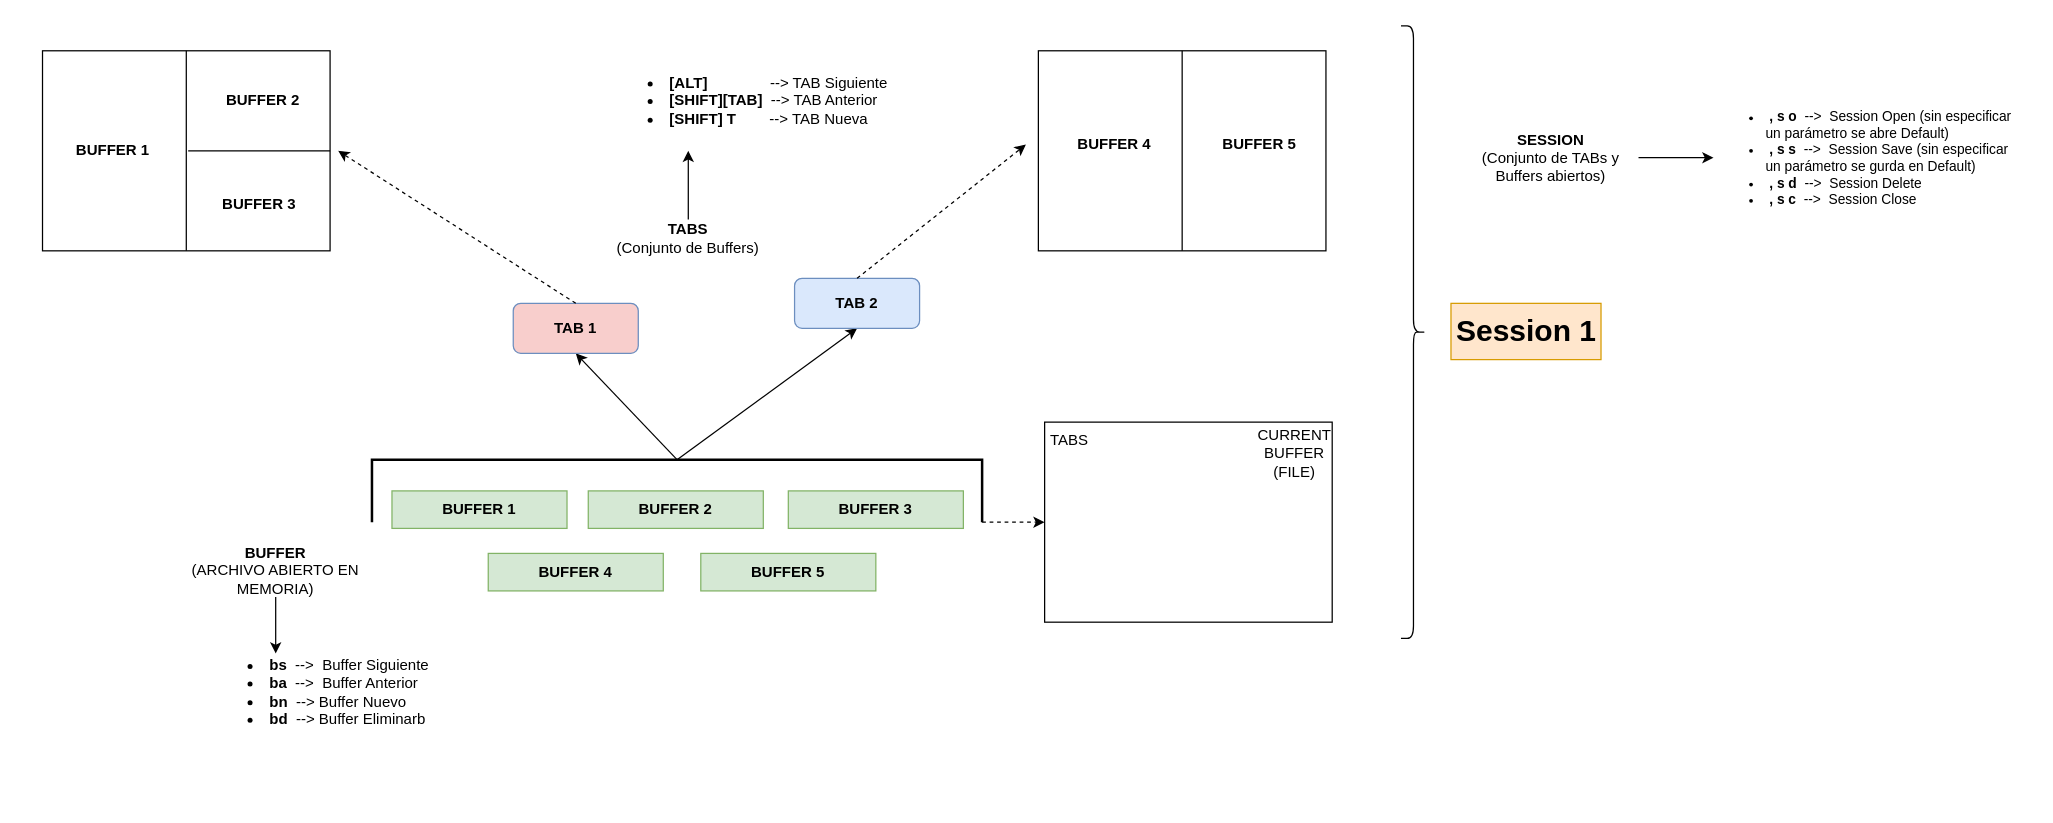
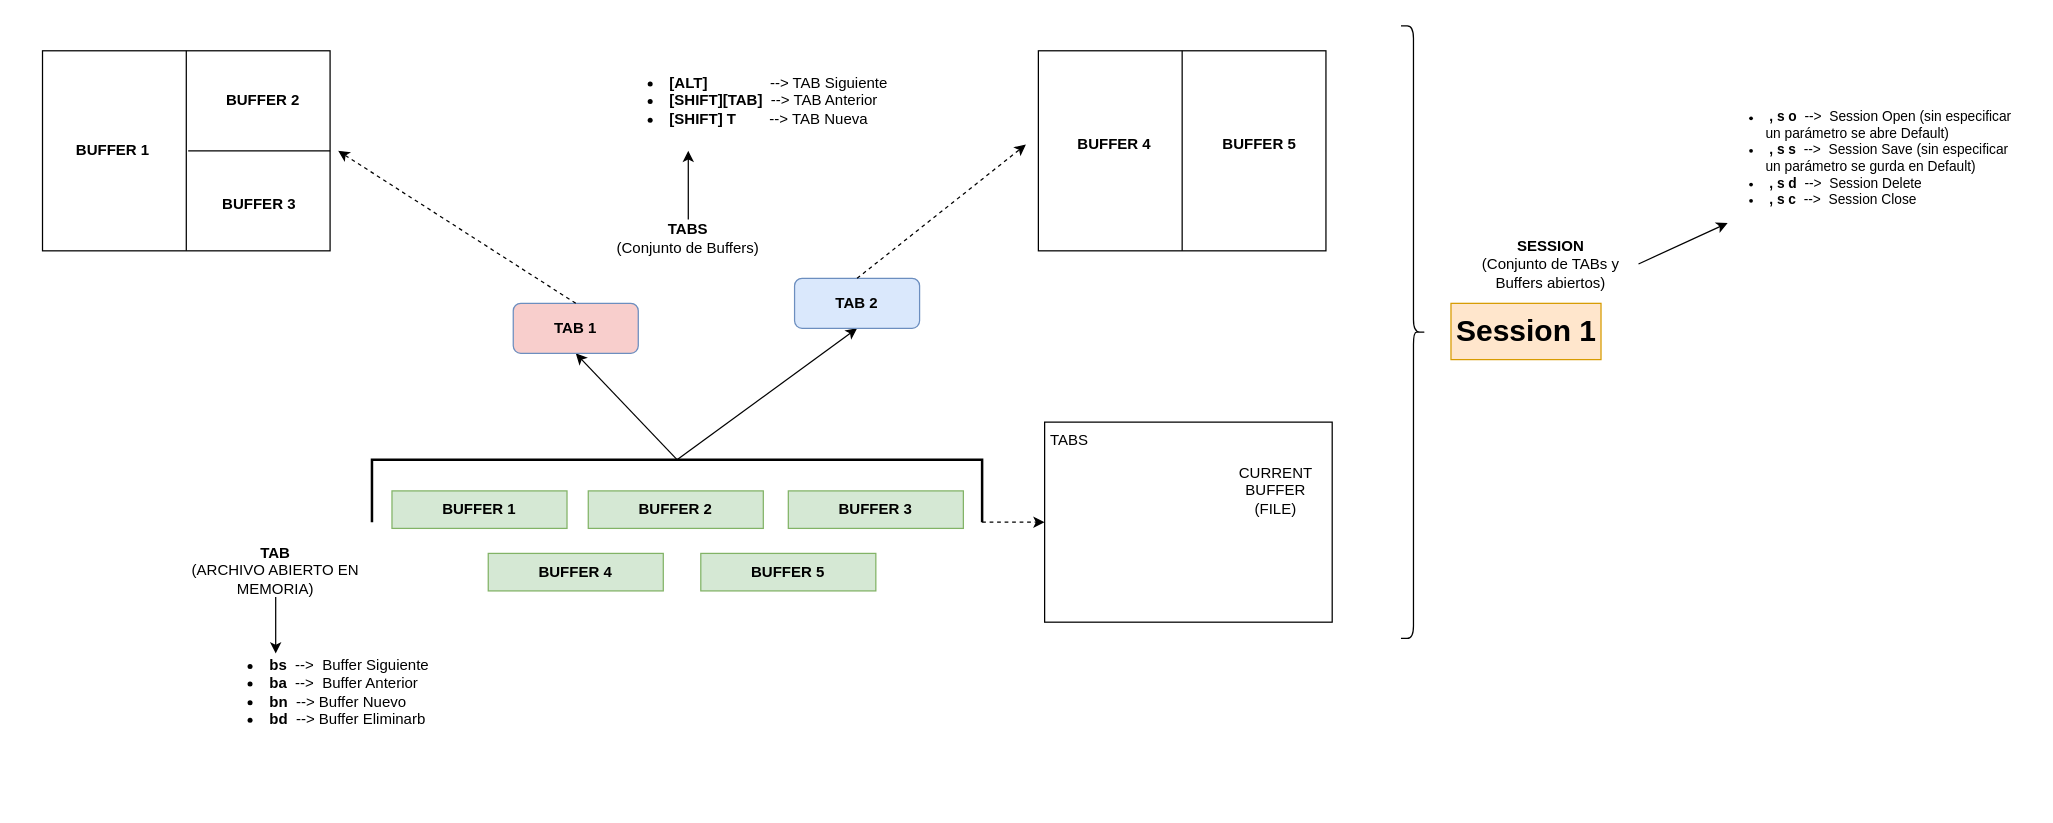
- <mxCell id="37" value="&lt;div&gt;&lt;b&gt;SESSION&lt;/b&gt;&lt;br&gt;&lt;/div&gt;&lt;div&gt;(Conjunto de TABs y Buffers abiertos)&lt;br&gt;&lt;/div&gt;" style="text;html=1;align=center;verticalAlign=middle;whiteSpace=wrap;rounded=0;" vertex="1" parent="1"><mxGeometry x="1170" y="100" width="140" height="51" as="geometry" /></mxCell>
+ <mxCell id="37" value="&lt;div&gt;&lt;b&gt;SESSION&lt;/b&gt;&lt;br&gt;&lt;/div&gt;&lt;div&gt;(Conjunto de TABs y Buffers abiertos)&lt;br&gt;&lt;/div&gt;" style="text;html=1;align=center;verticalAlign=middle;whiteSpace=wrap;rounded=0;" vertex="1" parent="1"><mxGeometry x="1170" y="185" width="140" height="51" as="geometry" /></mxCell>
- <mxCell id="4" value="&lt;div&gt;CURRENT BUFFER&lt;/div&gt;&lt;div&gt;(FILE)&lt;br&gt;&lt;/div&gt;" style="text;html=1;strokeColor=none;fillColor=none;align=center;verticalAlign=middle;whiteSpace=wrap;rounded=0;" vertex="1" parent="1"><mxGeometry x="1005" y="347" width="60" height="30" as="geometry" /></mxCell>
+ <mxCell id="4" value="&lt;div&gt;CURRENT BUFFER&lt;/div&gt;&lt;div&gt;(FILE)&lt;br&gt;&lt;/div&gt;" style="text;html=1;strokeColor=none;fillColor=none;align=center;verticalAlign=middle;whiteSpace=wrap;rounded=0;" vertex="1" parent="1"><mxGeometry x="990" y="377" width="60" height="30" as="geometry" /></mxCell>
- <mxCell id="6" value="&lt;div&gt;&lt;b&gt;BUFFER&lt;/b&gt;&lt;/div&gt;&lt;div&gt;(ARCHIVO ABIERTO EN MEMORIA)&lt;br&gt;&lt;/div&gt;" style="text;html=1;strokeColor=none;fillColor=none;align=center;verticalAlign=middle;whiteSpace=wrap;rounded=0;" vertex="1" parent="1"><mxGeometry x="150" y="432" width="140" height="48" as="geometry" /></mxCell>
+ <mxCell id="6" value="&lt;div&gt;&lt;b&gt;TAB&lt;/b&gt;&lt;/div&gt;&lt;div&gt;(ARCHIVO ABIERTO EN MEMORIA)&lt;br&gt;&lt;/div&gt;" style="text;html=1;strokeColor=none;fillColor=none;align=center;verticalAlign=middle;whiteSpace=wrap;rounded=0;" vertex="1" parent="1"><mxGeometry x="150" y="432" width="140" height="48" as="geometry" /></mxCell>
